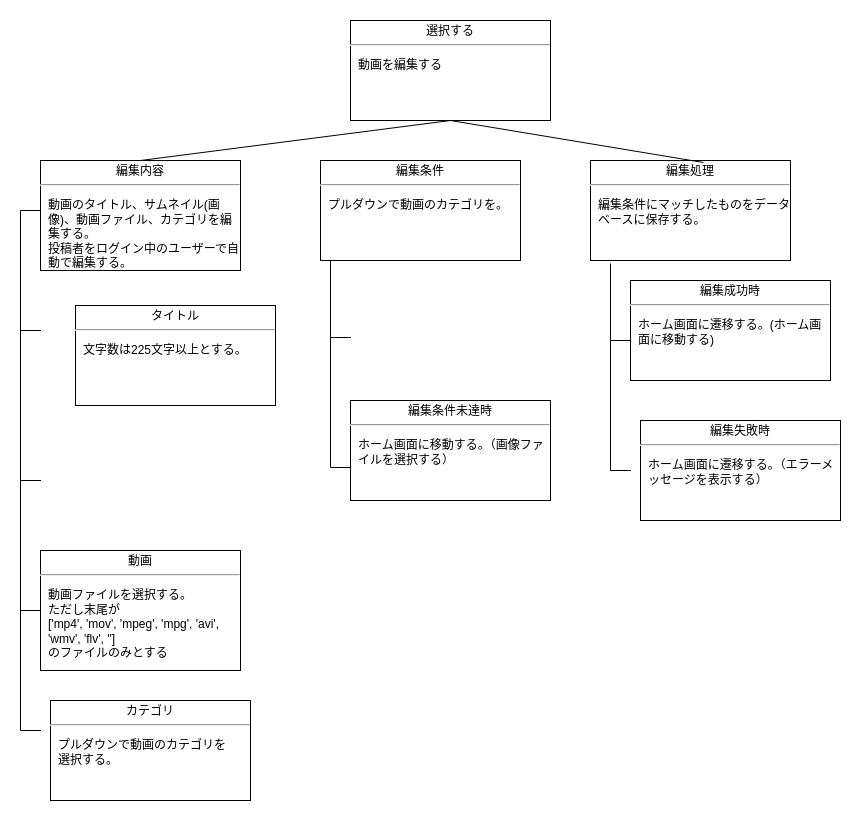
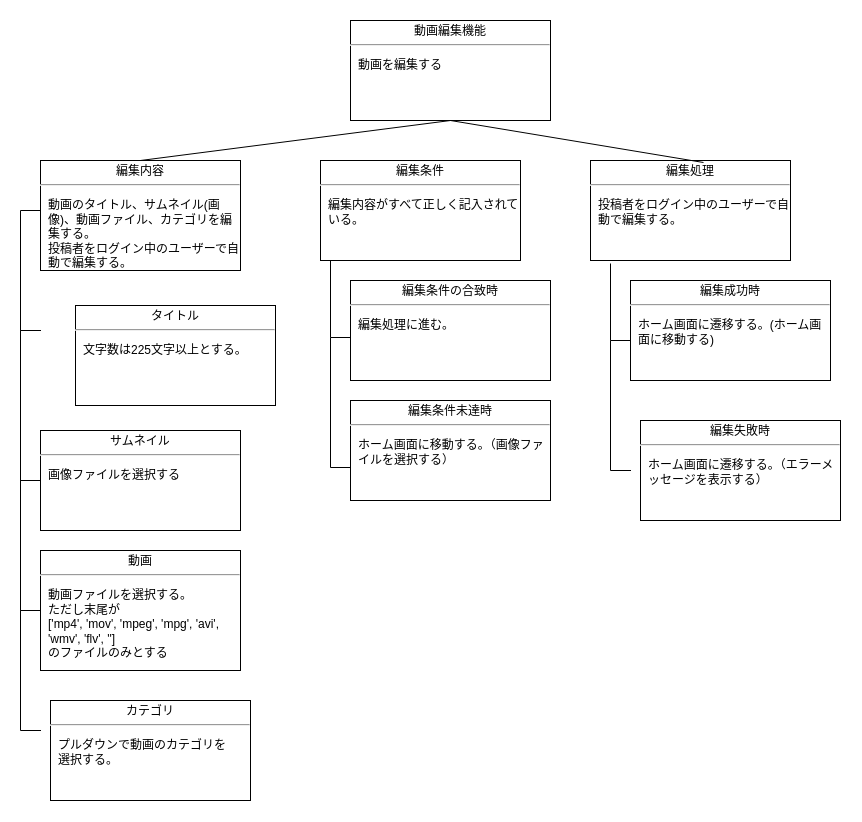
- <mxCell id="2" value="&lt;p style=&quot;margin: 0px ; margin-top: 4px ; text-align: center&quot;&gt;選択する&lt;/p&gt;&lt;hr&gt;&lt;p&gt;&lt;/p&gt;&lt;p style=&quot;margin: 0px ; margin-left: 8px ; text-align: left&quot;&gt;動画を編集する&lt;/p&gt;" style="shape=rect;overflow=fill;html=1;whiteSpace=wrap;align=center;" parent="1" vertex="1"><mxGeometry x="350" y="20" width="200" height="100" as="geometry" /></mxCell>
+ <mxCell id="2" value="&lt;p style=&quot;margin: 0px ; margin-top: 4px ; text-align: center&quot;&gt;動画編集機能&lt;/p&gt;&lt;hr&gt;&lt;p&gt;&lt;/p&gt;&lt;p style=&quot;margin: 0px ; margin-left: 8px ; text-align: left&quot;&gt;動画を編集する&lt;/p&gt;" style="shape=rect;overflow=fill;html=1;whiteSpace=wrap;align=center;" parent="1" vertex="1"><mxGeometry x="350" y="20" width="200" height="100" as="geometry" /></mxCell>
- <mxCell id="6" value="&lt;p style=&quot;margin: 0px ; margin-top: 4px ; text-align: center&quot;&gt;編集条件&lt;/p&gt;&lt;hr&gt;&lt;p&gt;&lt;/p&gt;&lt;p style=&quot;margin: 0px ; margin-left: 8px ; text-align: left&quot;&gt;プルダウンで動画のカテゴリを。&lt;/p&gt;" style="shape=rect;overflow=fill;html=1;whiteSpace=wrap;align=center;" parent="1" vertex="1"><mxGeometry x="320" y="160" width="200" height="100" as="geometry" /></mxCell>
+ <mxCell id="6" value="&lt;p style=&quot;margin: 0px ; margin-top: 4px ; text-align: center&quot;&gt;編集条件&lt;/p&gt;&lt;hr&gt;&lt;p&gt;&lt;/p&gt;&lt;p style=&quot;margin: 0px ; margin-left: 8px ; text-align: left&quot;&gt;編集内容がすべて正しく記入されている。&lt;/p&gt;" style="shape=rect;overflow=fill;html=1;whiteSpace=wrap;align=center;" parent="1" vertex="1"><mxGeometry x="320" y="160" width="200" height="100" as="geometry" /></mxCell>
- <mxCell id="4" value="&lt;p style=&quot;margin: 0px ; margin-top: 4px ; text-align: center&quot;&gt;編集処理&lt;/p&gt;&lt;hr&gt;&lt;p&gt;&lt;/p&gt;&lt;p style=&quot;margin: 0px ; margin-left: 8px ; text-align: left&quot;&gt;編集条件にマッチしたものをデータベースに保存する。&lt;/p&gt;" style="shape=rect;overflow=fill;html=1;whiteSpace=wrap;align=center;" parent="1" vertex="1"><mxGeometry x="590" y="160" width="200" height="100" as="geometry" /></mxCell>
+ <mxCell id="4" value="&lt;p style=&quot;margin: 0px ; margin-top: 4px ; text-align: center&quot;&gt;編集処理&lt;/p&gt;&lt;hr&gt;&lt;p&gt;&lt;/p&gt;&lt;p style=&quot;margin: 0px ; margin-left: 8px ; text-align: left&quot;&gt;投稿者をログイン中のユーザーで自動で編集する。&lt;/p&gt;" style="shape=rect;overflow=fill;html=1;whiteSpace=wrap;align=center;" parent="1" vertex="1"><mxGeometry x="590" y="160" width="200" height="100" as="geometry" /></mxCell>
+ <mxCell id="8" value="&lt;p style=&quot;margin: 0px ; margin-top: 4px ; text-align: center&quot;&gt;編集条件の合致時&lt;/p&gt;&lt;hr&gt;&lt;p&gt;&lt;/p&gt;&lt;p style=&quot;margin: 0px ; margin-left: 8px ; text-align: left&quot;&gt;編集処理に進む。&lt;/p&gt;" style="shape=rect;overflow=fill;html=1;whiteSpace=wrap;align=center;" parent="1" vertex="1"><mxGeometry x="350" y="280" width="200" height="100" as="geometry" /></mxCell>
+ <mxCell id="18" value="&lt;p style=&quot;margin: 0px ; margin-top: 4px ; text-align: center&quot;&gt;サムネイル&lt;/p&gt;&lt;hr&gt;&lt;p&gt;&lt;/p&gt;&lt;p style=&quot;margin: 0px ; margin-left: 8px ; text-align: left&quot;&gt;画像ファイルを選択する&lt;/p&gt;" style="shape=rect;overflow=fill;html=1;whiteSpace=wrap;align=center;" parent="1" vertex="1"><mxGeometry x="40" y="430" width="200" height="100" as="geometry" /></mxCell>
